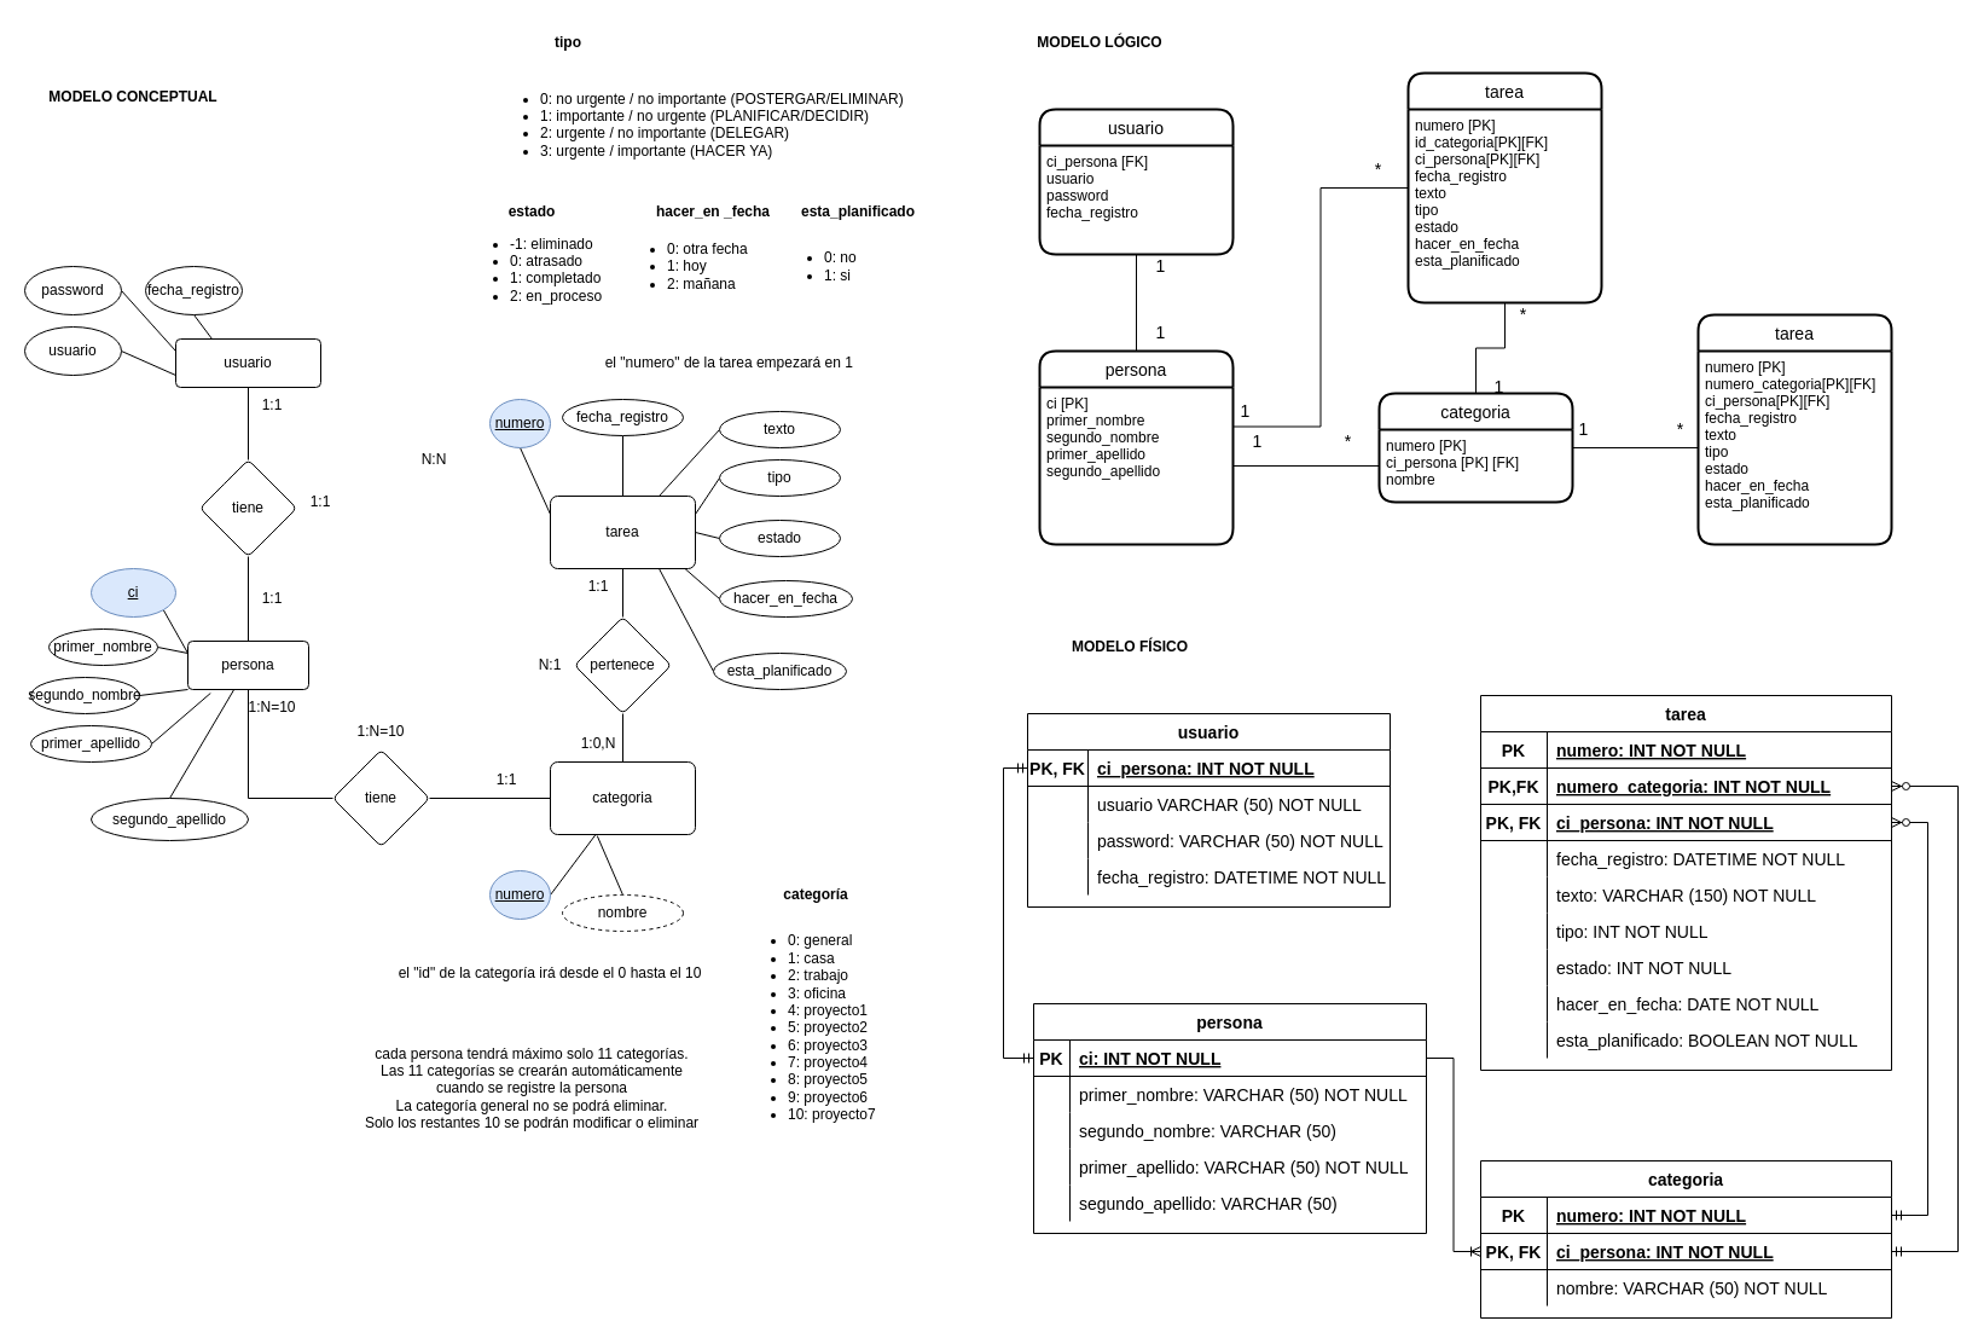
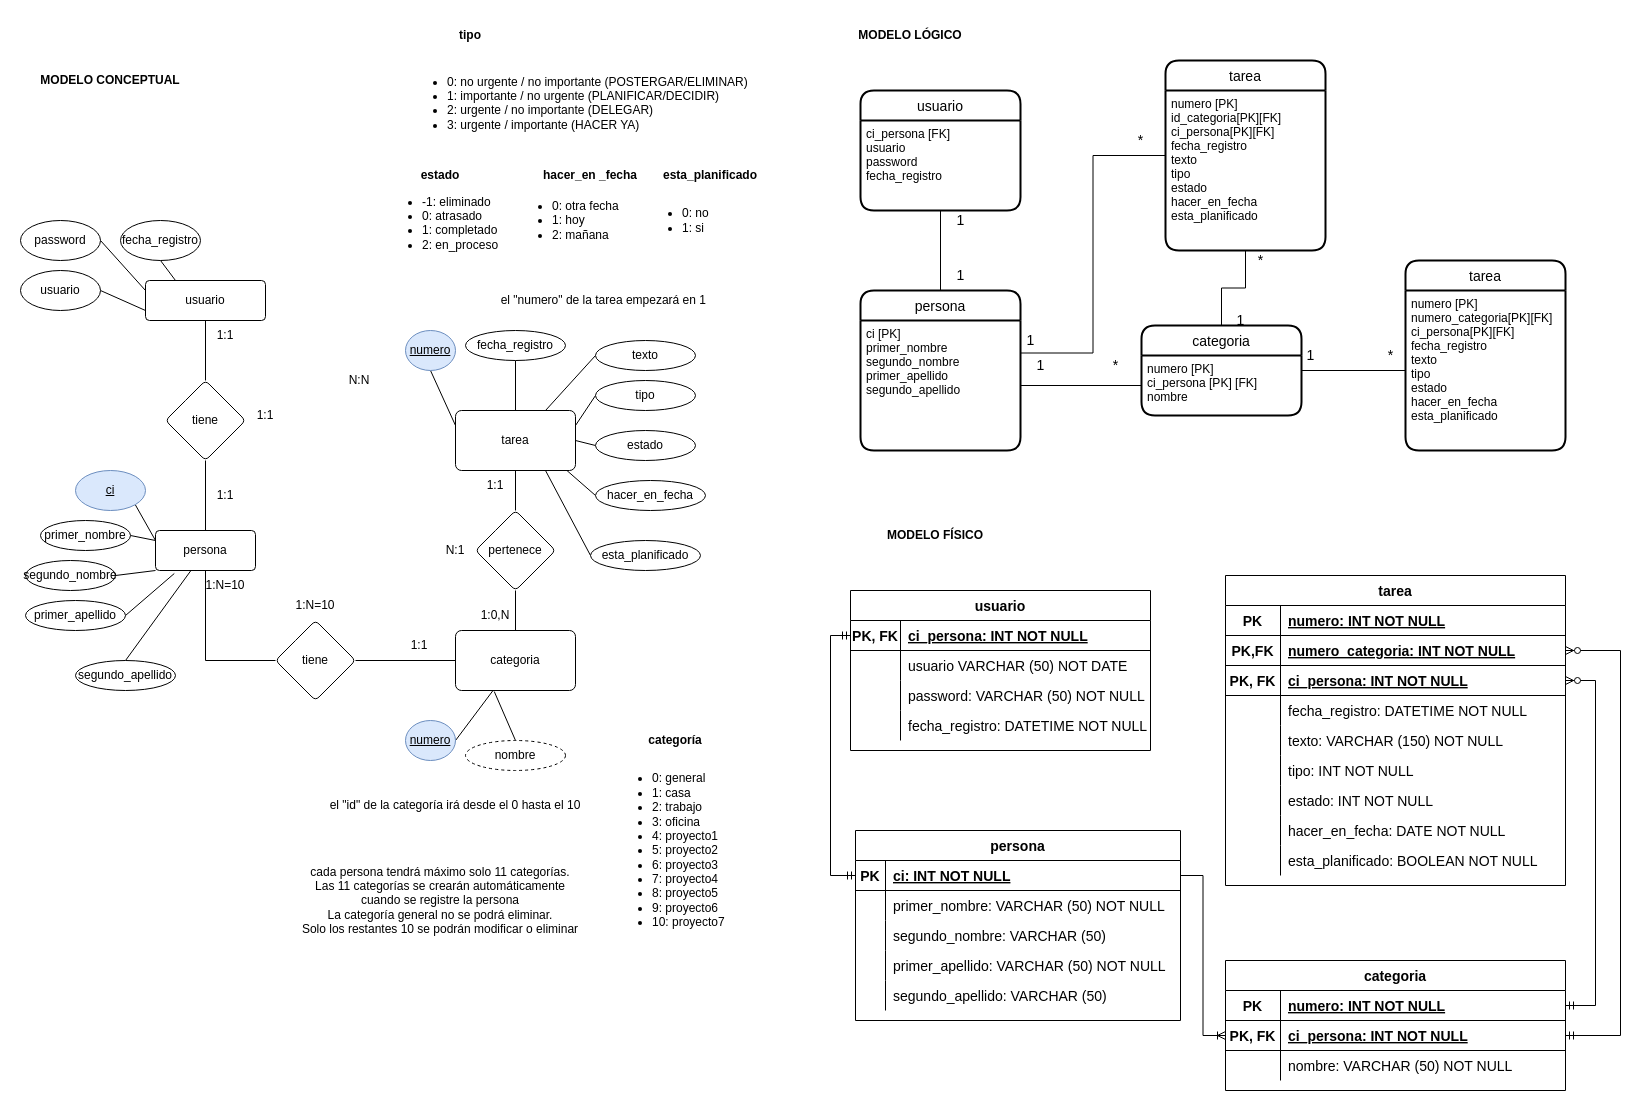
- <mxCell id="122" value="usuario VARCHAR (50) NOT NULL" style="shape=partialRectangle;connectable=0;fillColor=none;top=0;left=0;bottom=0;right=0;align=left;spacingLeft=6;overflow=hidden;fontSize=14;" parent="120" vertex="1"><mxGeometry x="50" width="250" height="30" as="geometry"><mxRectangle width="250" height="30" as="alternateBounds" /></mxGeometry></mxCell>
+ <mxCell id="122" value="usuario VARCHAR (50) NOT DATE" style="shape=partialRectangle;connectable=0;fillColor=none;top=0;left=0;bottom=0;right=0;align=left;spacingLeft=6;overflow=hidden;fontSize=14;" parent="120" vertex="1"><mxGeometry x="50" width="250" height="30" as="geometry"><mxRectangle width="250" height="30" as="alternateBounds" /></mxGeometry></mxCell>
- <mxCell id="20" value="segundo_apellido" style="ellipse;whiteSpace=wrap;html=1;align=center;" parent="1" vertex="1"><mxGeometry x="75" y="660" width="130" height="35" as="geometry" /></mxCell>
+ <mxCell id="20" value="segundo_apellido" style="ellipse;whiteSpace=wrap;html=1;align=center;" parent="1" vertex="1"><mxGeometry x="75" y="660" width="100" height="30" as="geometry" /></mxCell>
